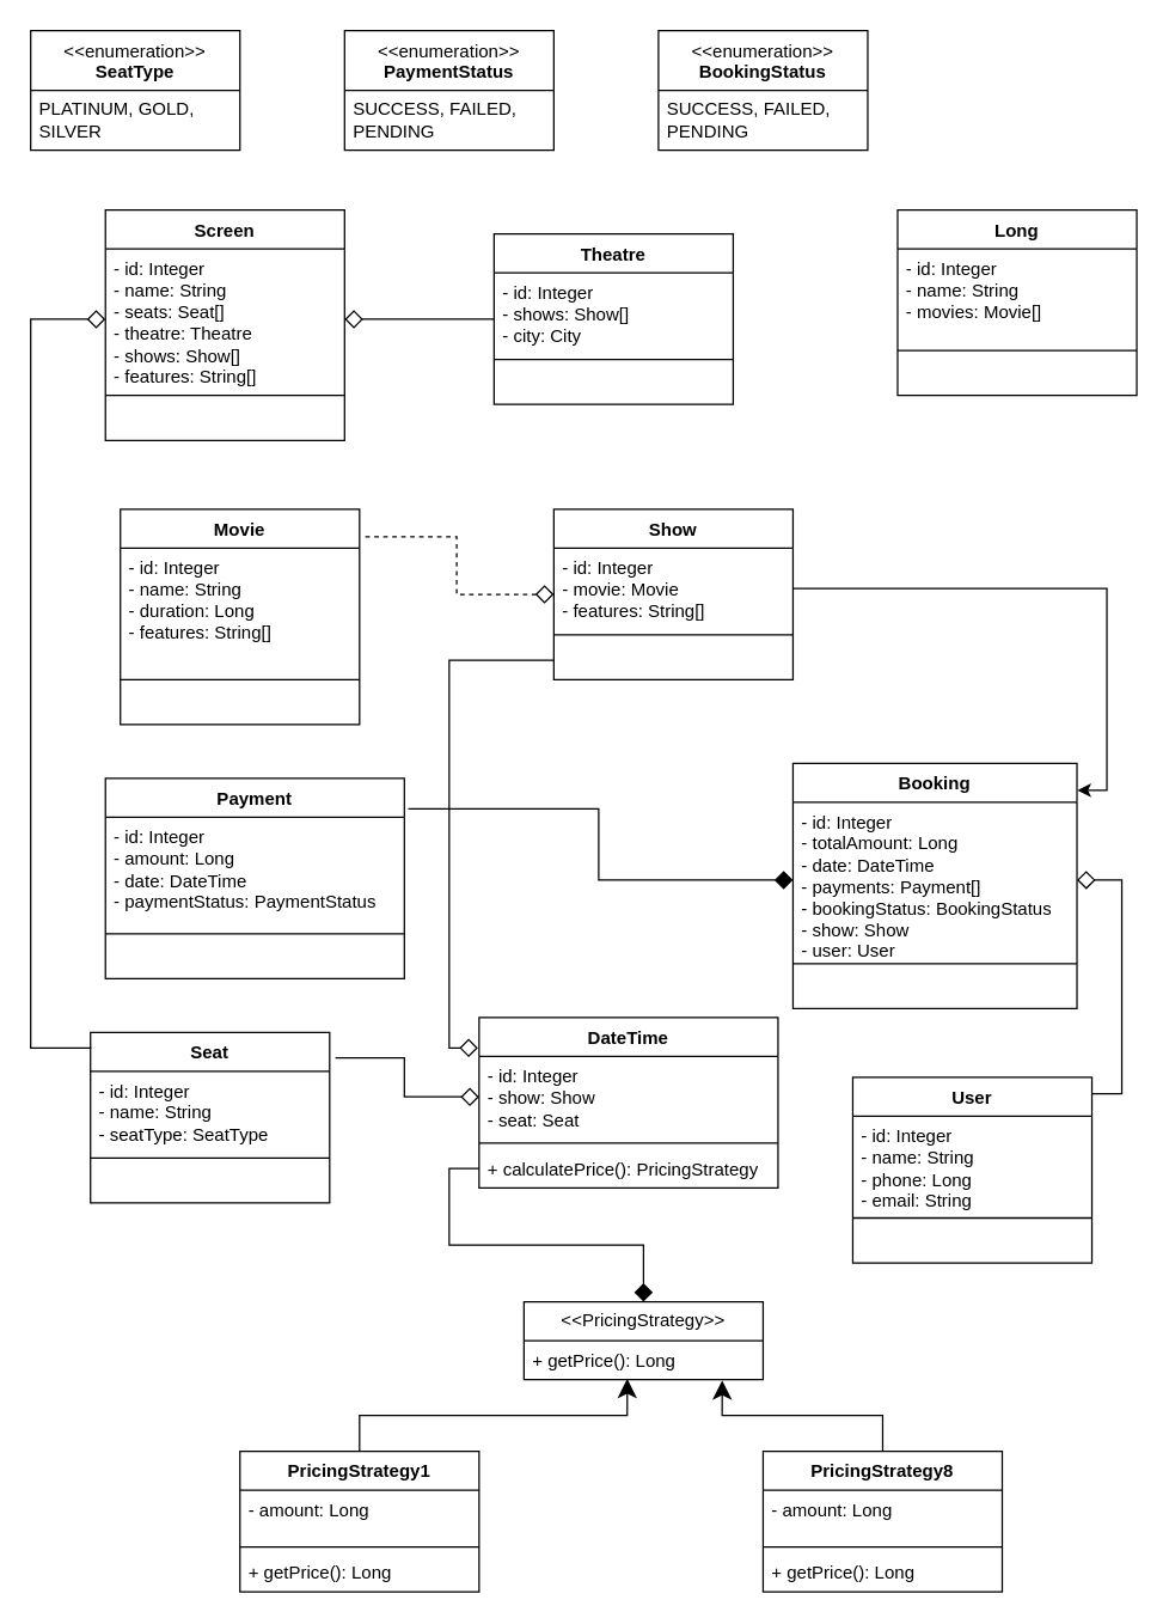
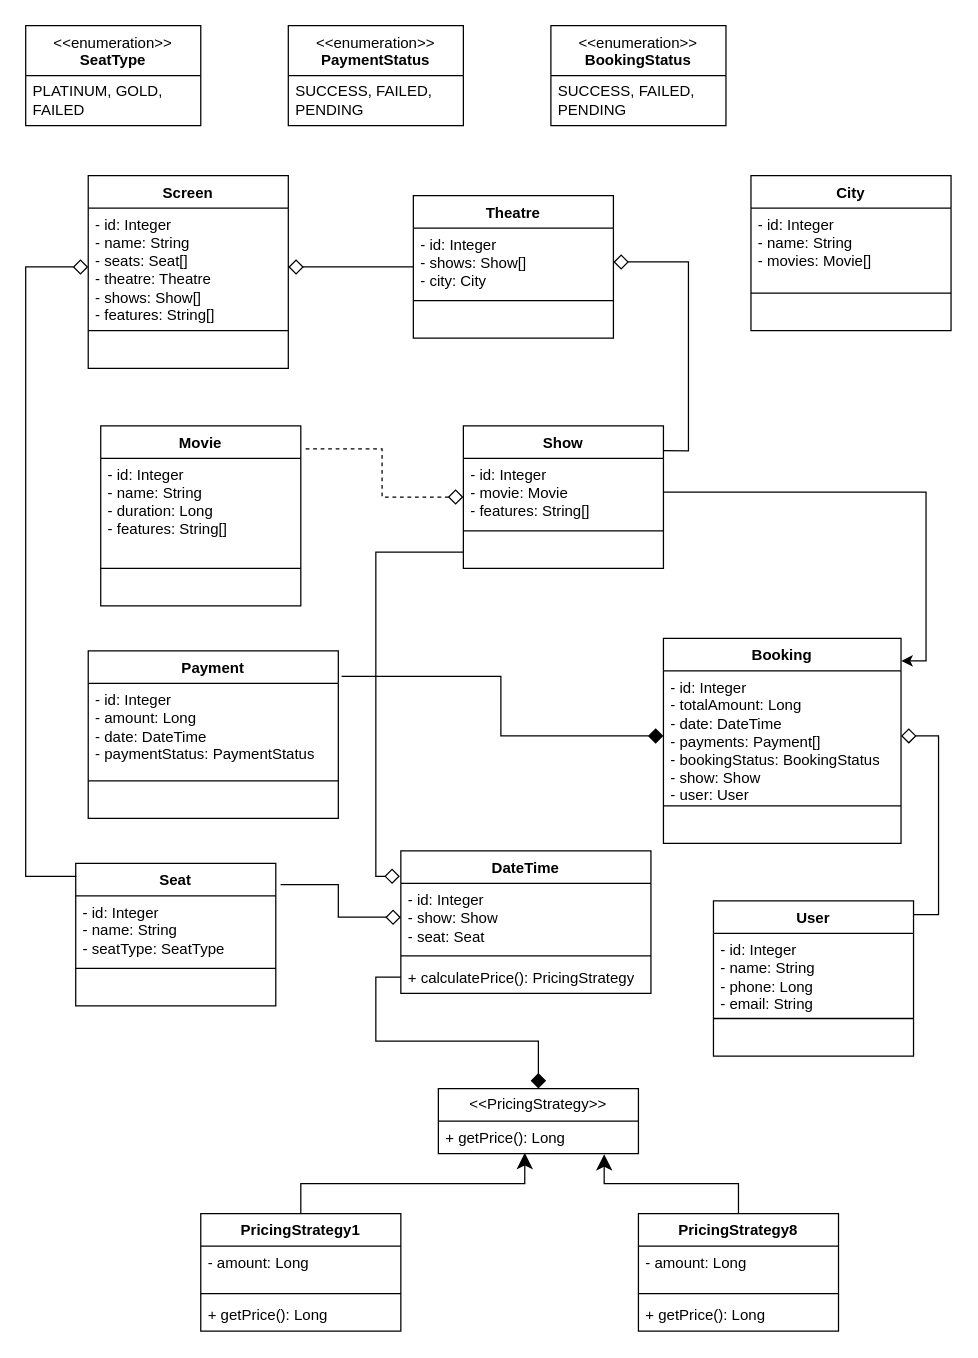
- <mxCell id="12" value="PLATINUM, GOLD, SILVER" style="text;html=1;strokeColor=none;fillColor=none;align=left;verticalAlign=middle;spacingLeft=4;spacingRight=4;overflow=hidden;rotatable=0;points=[[0,0.5],[1,0.5]];portConstraint=eastwest;whiteSpace=wrap;" parent="11" vertex="1"><mxGeometry y="40" width="140" height="40" as="geometry" /></mxCell>
+ <mxCell id="12" value="PLATINUM, GOLD, FAILED" style="text;html=1;strokeColor=none;fillColor=none;align=left;verticalAlign=middle;spacingLeft=4;spacingRight=4;overflow=hidden;rotatable=0;points=[[0,0.5],[1,0.5]];portConstraint=eastwest;whiteSpace=wrap;" parent="11" vertex="1"><mxGeometry y="40" width="140" height="40" as="geometry" /></mxCell>
- <mxCell id="25" value="Long" style="swimlane;fontStyle=1;align=center;verticalAlign=top;childLayout=stackLayout;horizontal=1;startSize=26;horizontalStack=0;resizeParent=1;resizeParentMax=0;resizeLast=0;collapsible=1;marginBottom=0;whiteSpace=wrap;html=1;" vertex="1" parent="1"><mxGeometry x="600" y="140" width="160" height="124" as="geometry" /></mxCell>
+ <mxCell id="25" value="City" style="swimlane;fontStyle=1;align=center;verticalAlign=top;childLayout=stackLayout;horizontal=1;startSize=26;horizontalStack=0;resizeParent=1;resizeParentMax=0;resizeLast=0;collapsible=1;marginBottom=0;whiteSpace=wrap;html=1;" vertex="1" parent="1"><mxGeometry x="600" y="140" width="160" height="124" as="geometry" /></mxCell>
+ <mxCell id="22" style="edgeStyle=orthogonalEdgeStyle;rounded=0;orthogonalLoop=1;jettySize=auto;html=1;exitX=1;exitY=0.5;exitDx=0;exitDy=0;entryX=1;entryY=0.175;entryDx=0;entryDy=0;entryPerimeter=0;startArrow=diamond;startFill=0;endArrow=none;endFill=0;endSize=10;startSize=10;" edge="1" parent="1" source="8" target="13"><mxGeometry relative="1" as="geometry" /></mxCell>
